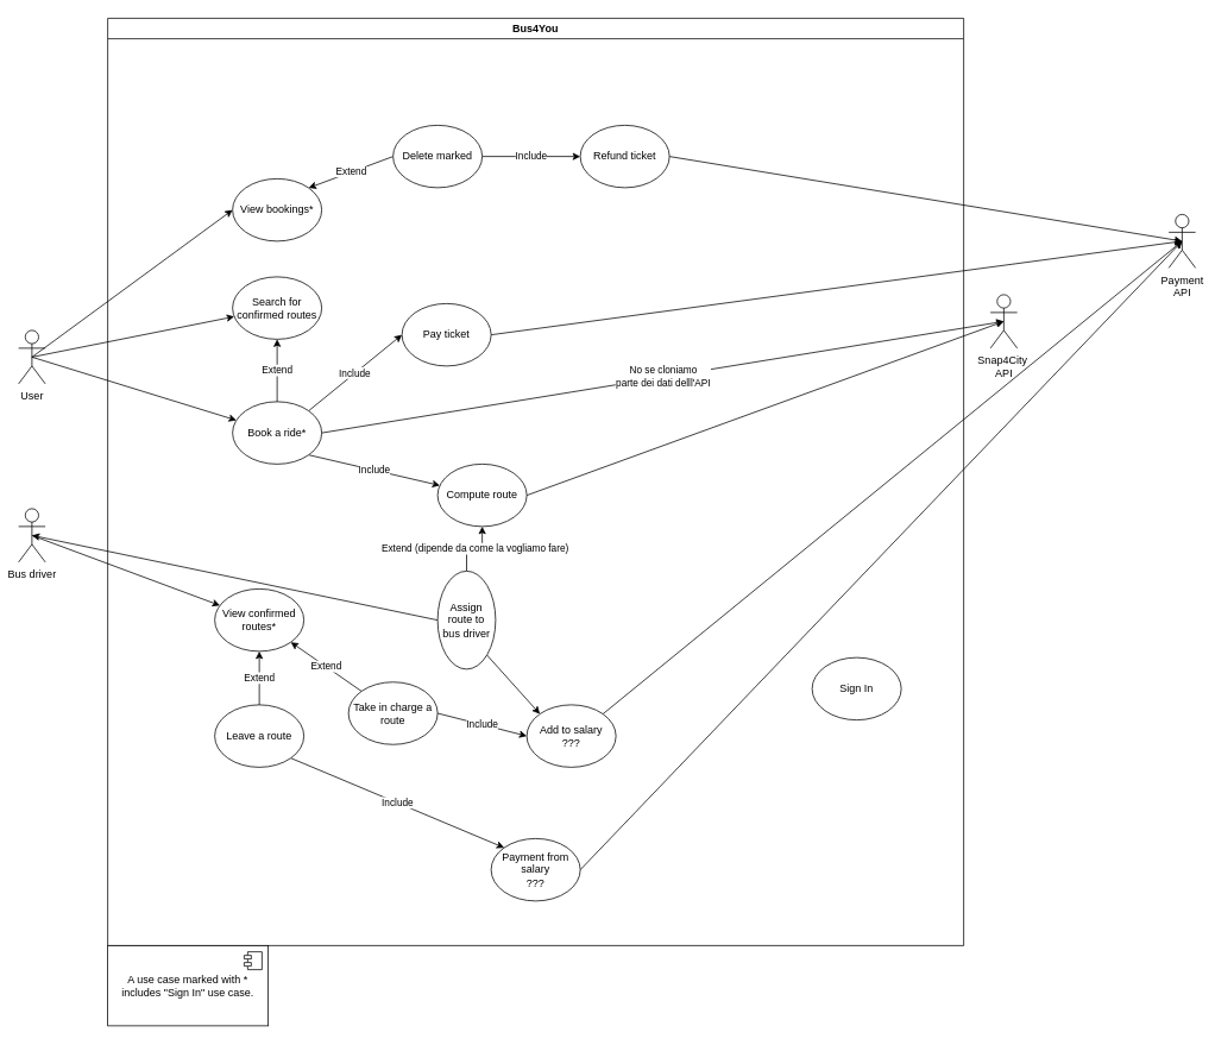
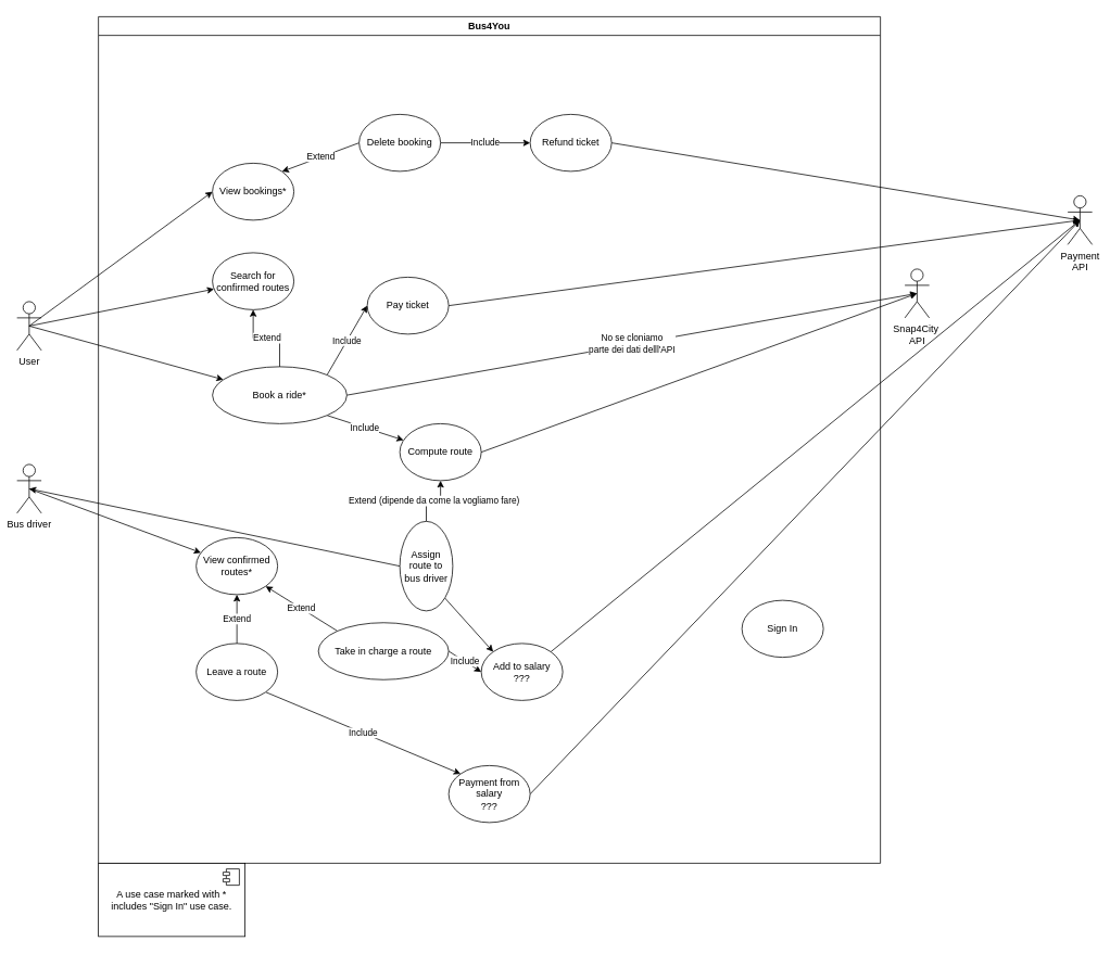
- <mxCell id="22" value="Delete marked" style="ellipse;whiteSpace=wrap;html=1;" vertex="1" parent="1"><mxGeometry x="440" y="140" width="100" height="70" as="geometry" /></mxCell>
+ <mxCell id="22" value="Delete booking" style="ellipse;whiteSpace=wrap;html=1;" vertex="1" parent="1"><mxGeometry x="440" y="140" width="100" height="70" as="geometry" /></mxCell>
- <mxCell id="13" value="Book a ride*" style="ellipse;whiteSpace=wrap;html=1;" vertex="1" parent="1"><mxGeometry x="260" y="450" width="100" height="70" as="geometry" /></mxCell>
+ <mxCell id="13" value="Book a ride*" style="ellipse;whiteSpace=wrap;html=1;" vertex="1" parent="1"><mxGeometry x="260" y="450" width="165" height="70" as="geometry" /></mxCell>
- <mxCell id="30" value="Take in charge a route" style="ellipse;whiteSpace=wrap;html=1;" vertex="1" parent="1"><mxGeometry x="390" y="764.5" width="100" height="70" as="geometry" /></mxCell>
+ <mxCell id="30" value="Take in charge a route" style="ellipse;whiteSpace=wrap;html=1;" vertex="1" parent="1"><mxGeometry x="390" y="764.5" width="160" height="70" as="geometry" /></mxCell>
